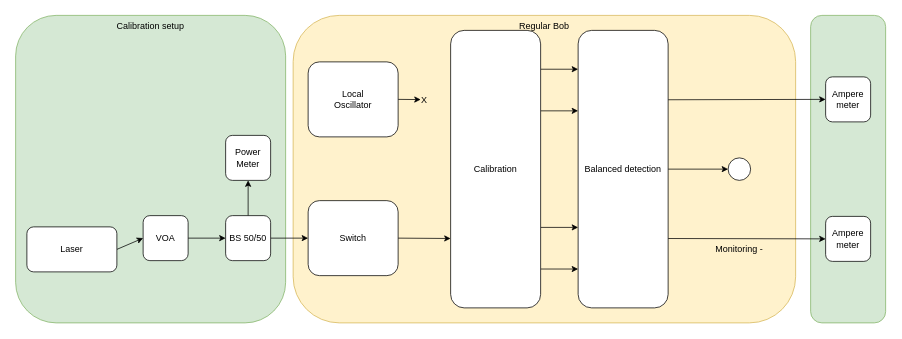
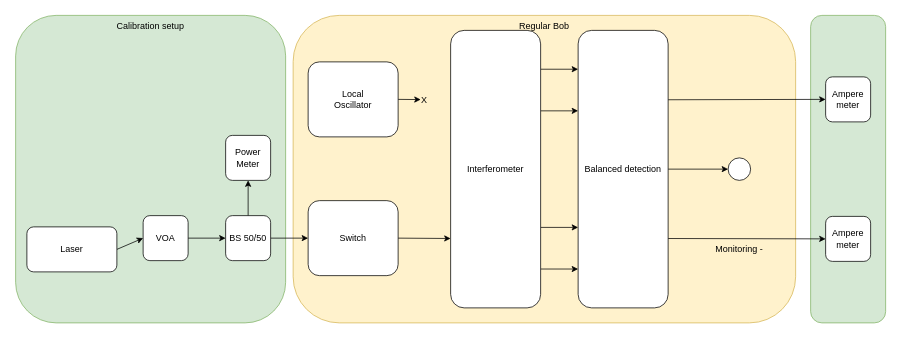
- <mxCell id="13" value="Calibration" style="rounded=1;whiteSpace=wrap;html=1;points=[[0,0,0,0,0],[0,0.25,0,0,0],[0,0.5,0,0,0],[0,0.75,0,0,0],[0,1,0,0,0],[0.25,0,0,0,0],[0.25,1,0,0,0],[0.5,0,0,0,0],[0.5,1,0,0,0],[0.75,0,0,0,0],[0.75,1,0,0,0],[1,0.14,0,0,0],[1,0.29,0,0,0],[1,0.43,0,0,0],[1,0.57,0,0,0],[1,0.71,0,0,0],[1,0.86,0,0,0]];" vertex="1" parent="1"><mxGeometry x="600" y="40" width="120" height="370" as="geometry" /></mxCell>
+ <mxCell id="13" value="Interferometer" style="rounded=1;whiteSpace=wrap;html=1;points=[[0,0,0,0,0],[0,0.25,0,0,0],[0,0.5,0,0,0],[0,0.75,0,0,0],[0,1,0,0,0],[0.25,0,0,0,0],[0.25,1,0,0,0],[0.5,0,0,0,0],[0.5,1,0,0,0],[0.75,0,0,0,0],[0.75,1,0,0,0],[1,0.14,0,0,0],[1,0.29,0,0,0],[1,0.43,0,0,0],[1,0.57,0,0,0],[1,0.71,0,0,0],[1,0.86,0,0,0]];" vertex="1" parent="1"><mxGeometry x="600" y="40" width="120" height="370" as="geometry" /></mxCell>
